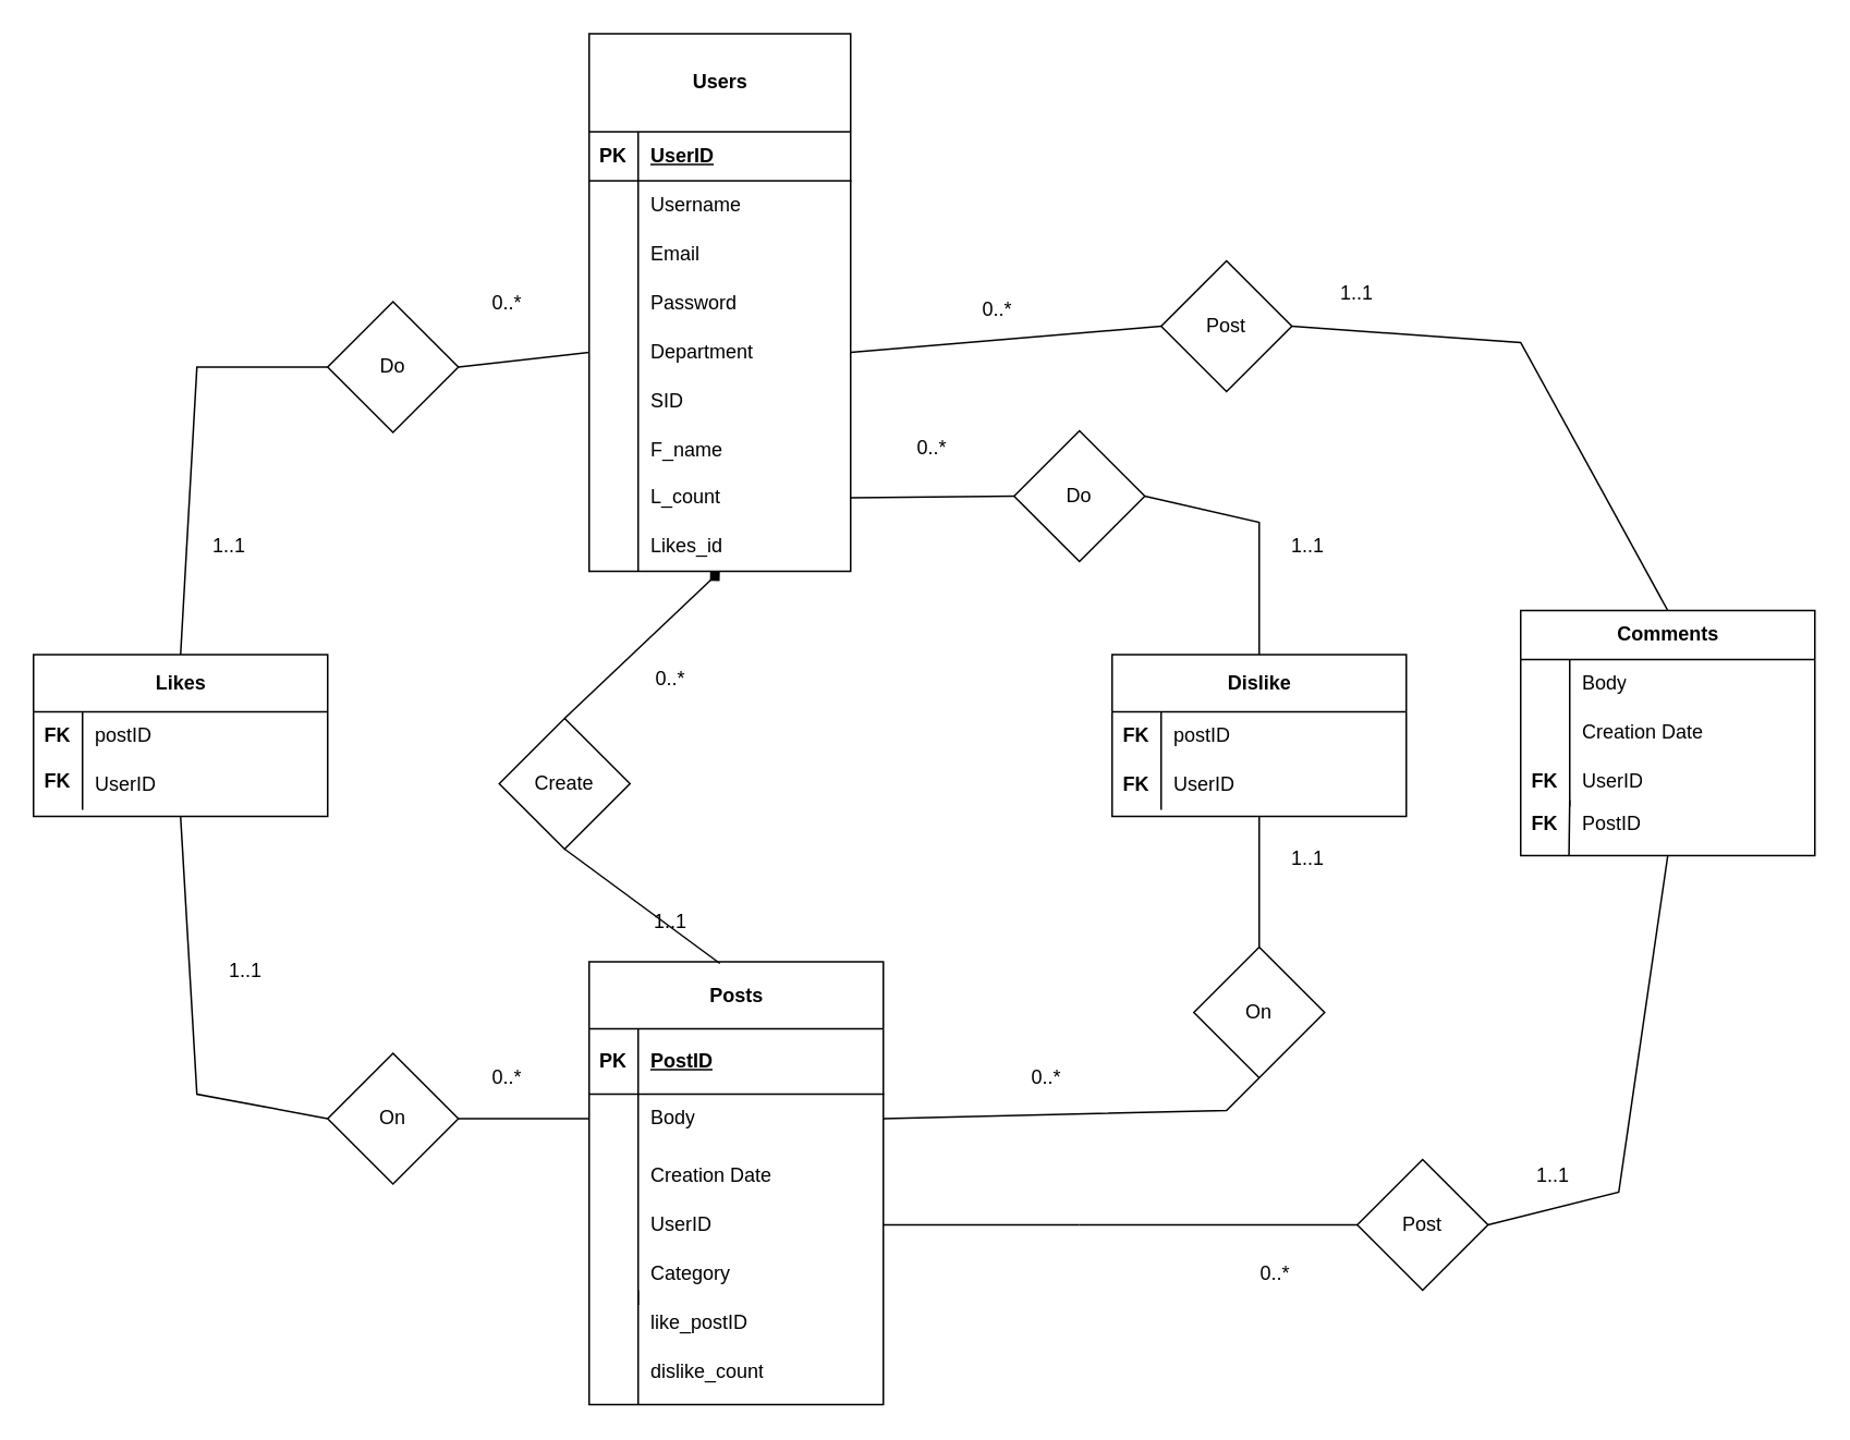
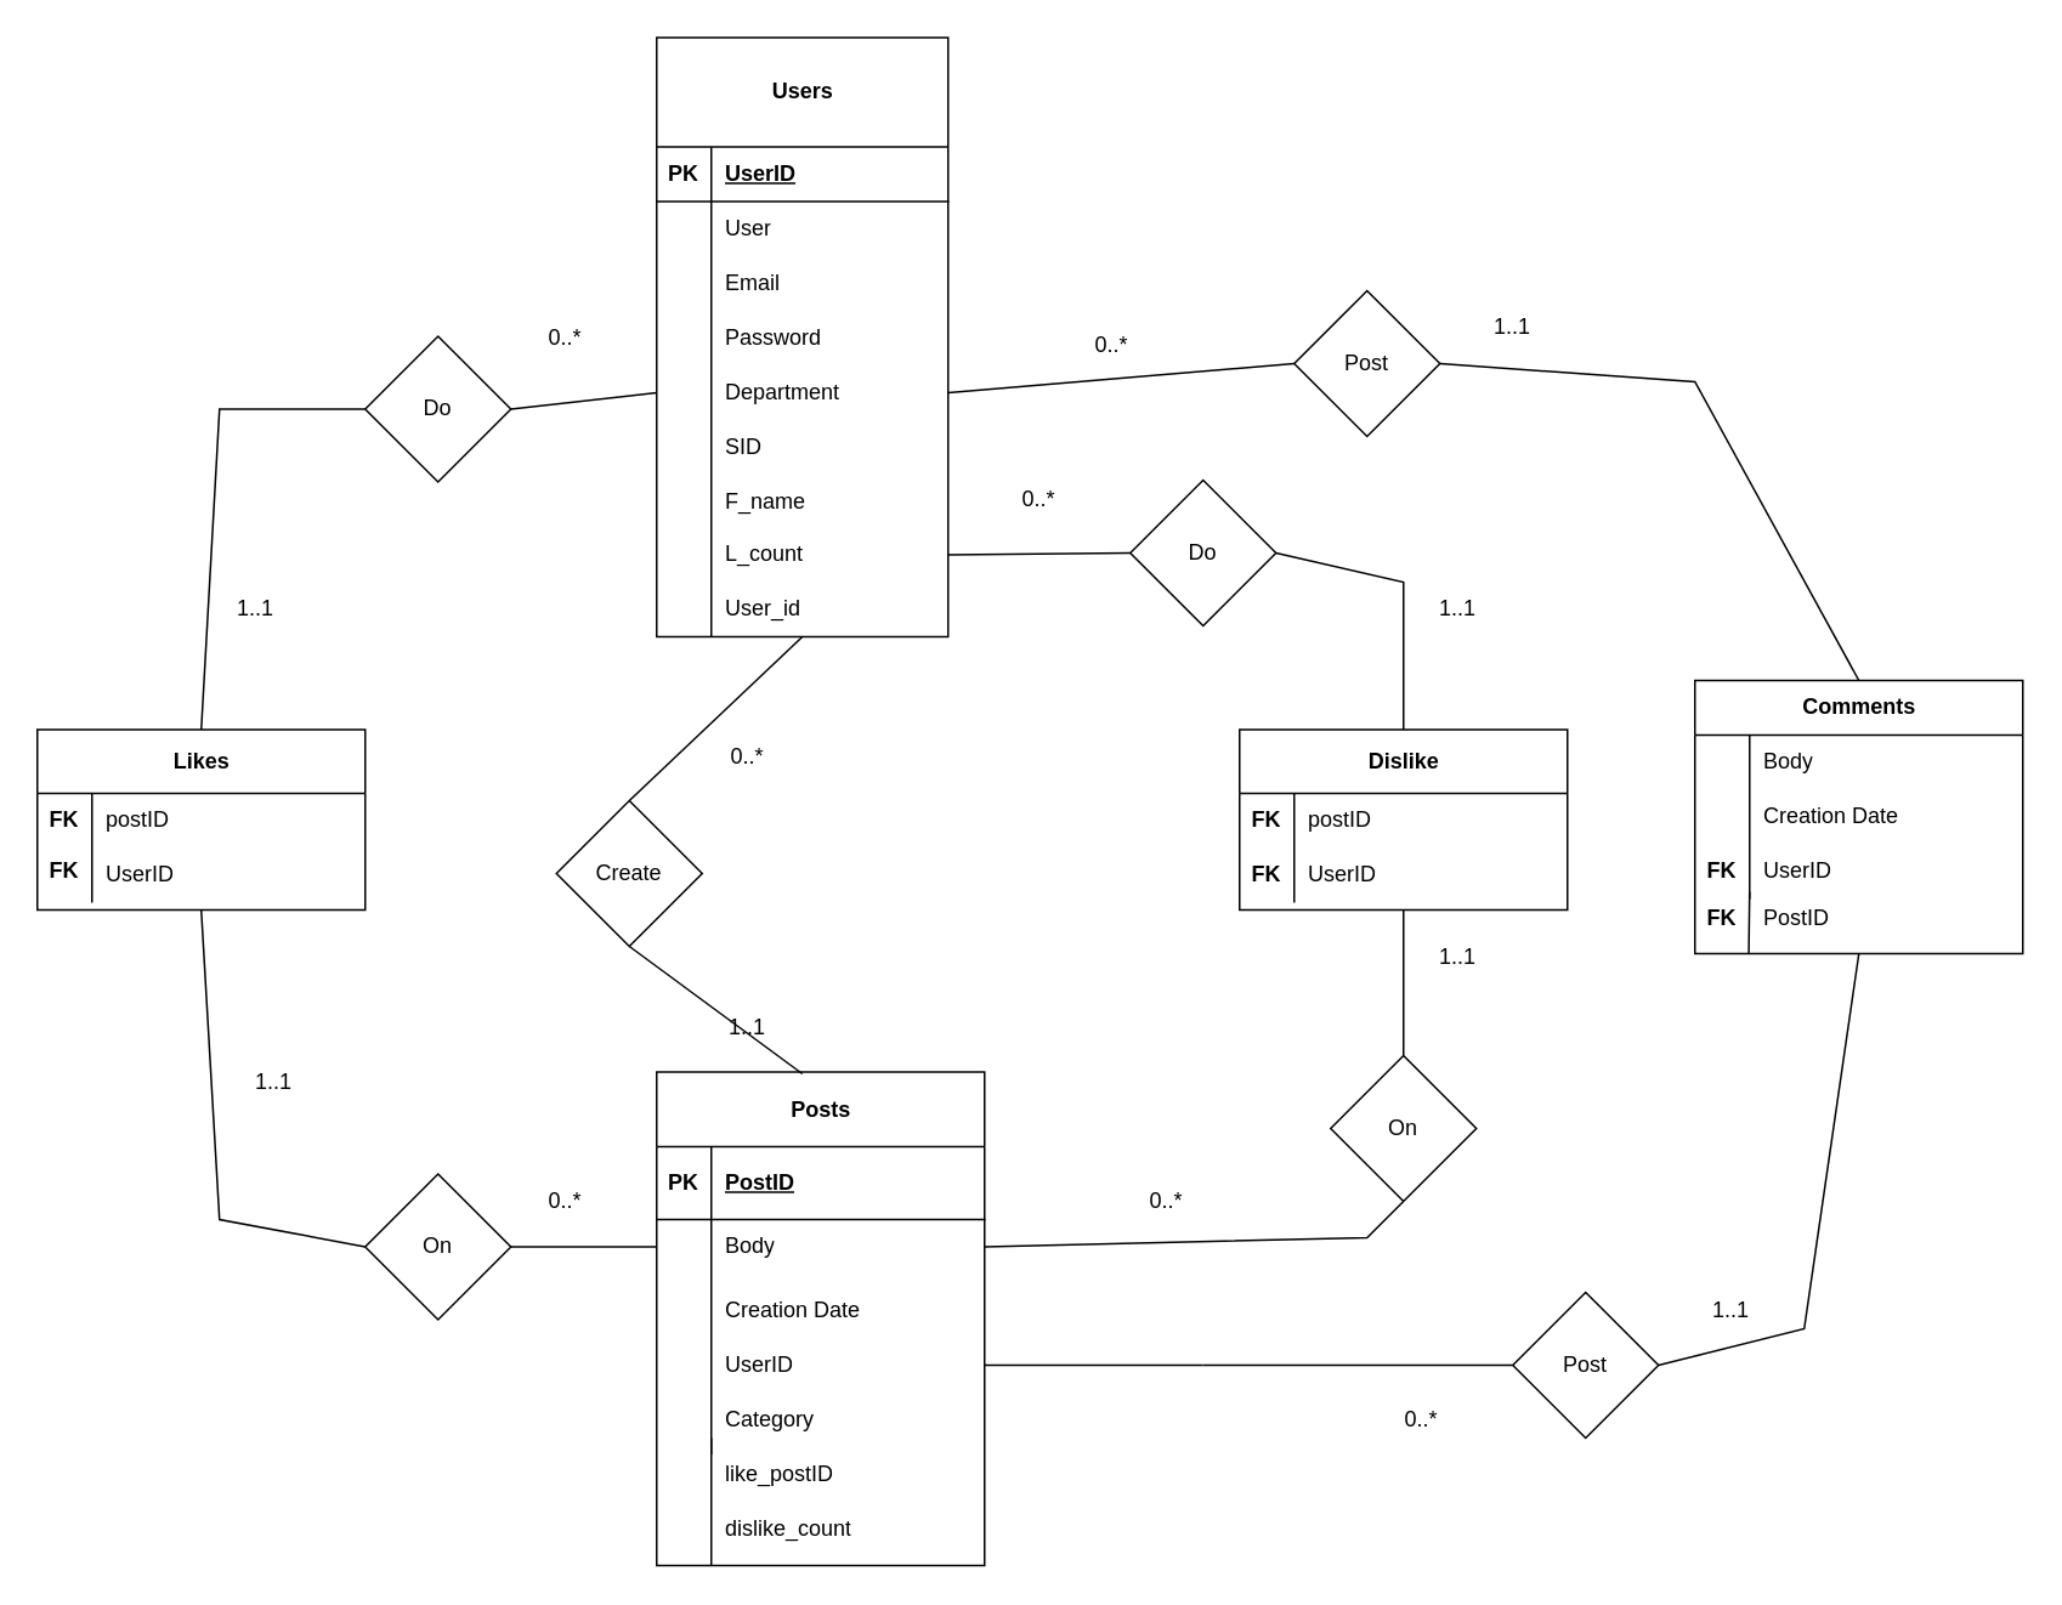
- <mxCell id="8" value="Username" style="shape=partialRectangle;connectable=0;fillColor=none;top=0;left=0;bottom=0;right=0;align=left;spacingLeft=6;overflow=hidden;whiteSpace=wrap;html=1;labelBackgroundColor=none;" parent="6" vertex="1"><mxGeometry x="30" width="130" height="30" as="geometry"><mxRectangle width="130" height="30" as="alternateBounds" /></mxGeometry></mxCell>
+ <mxCell id="8" value="User" style="shape=partialRectangle;connectable=0;fillColor=none;top=0;left=0;bottom=0;right=0;align=left;spacingLeft=6;overflow=hidden;whiteSpace=wrap;html=1;labelBackgroundColor=none;" parent="6" vertex="1"><mxGeometry x="30" width="130" height="30" as="geometry"><mxRectangle width="130" height="30" as="alternateBounds" /></mxGeometry></mxCell>
- <mxCell id="29" value="Likes_id" style="shape=partialRectangle;connectable=0;fillColor=none;top=0;left=0;bottom=0;right=0;align=left;spacingLeft=6;overflow=hidden;whiteSpace=wrap;html=1;labelBackgroundColor=none;" parent="27" vertex="1"><mxGeometry x="30" width="130" height="30" as="geometry"><mxRectangle width="130" height="30" as="alternateBounds" /></mxGeometry></mxCell>
+ <mxCell id="29" value="User_id" style="shape=partialRectangle;connectable=0;fillColor=none;top=0;left=0;bottom=0;right=0;align=left;spacingLeft=6;overflow=hidden;whiteSpace=wrap;html=1;labelBackgroundColor=none;" parent="27" vertex="1"><mxGeometry x="30" width="130" height="30" as="geometry"><mxRectangle width="130" height="30" as="alternateBounds" /></mxGeometry></mxCell>
- <mxCell id="45" value="" style="endArrow=diamond;html=1;rounded=0;exitX=0.5;exitY=0;exitDx=0;exitDy=0;labelBackgroundColor=none;fontColor=default;entryX=0.5;entryY=1;entryDx=0;entryDy=0;" parent="1" source="44" target="2" edge="1"><mxGeometry width="50" height="50" relative="1" as="geometry"><mxPoint x="400" y="609" as="sourcePoint" /><mxPoint x="440" y="419" as="targetPoint" /></mxGeometry></mxCell>
+ <mxCell id="45" value="" style="endArrow=none;html=1;rounded=0;exitX=0.5;exitY=0;exitDx=0;exitDy=0;labelBackgroundColor=none;fontColor=default;entryX=0.5;entryY=1;entryDx=0;entryDy=0;" parent="1" source="44" target="2" edge="1"><mxGeometry width="50" height="50" relative="1" as="geometry"><mxPoint x="400" y="609" as="sourcePoint" /><mxPoint x="440" y="419" as="targetPoint" /></mxGeometry></mxCell>
